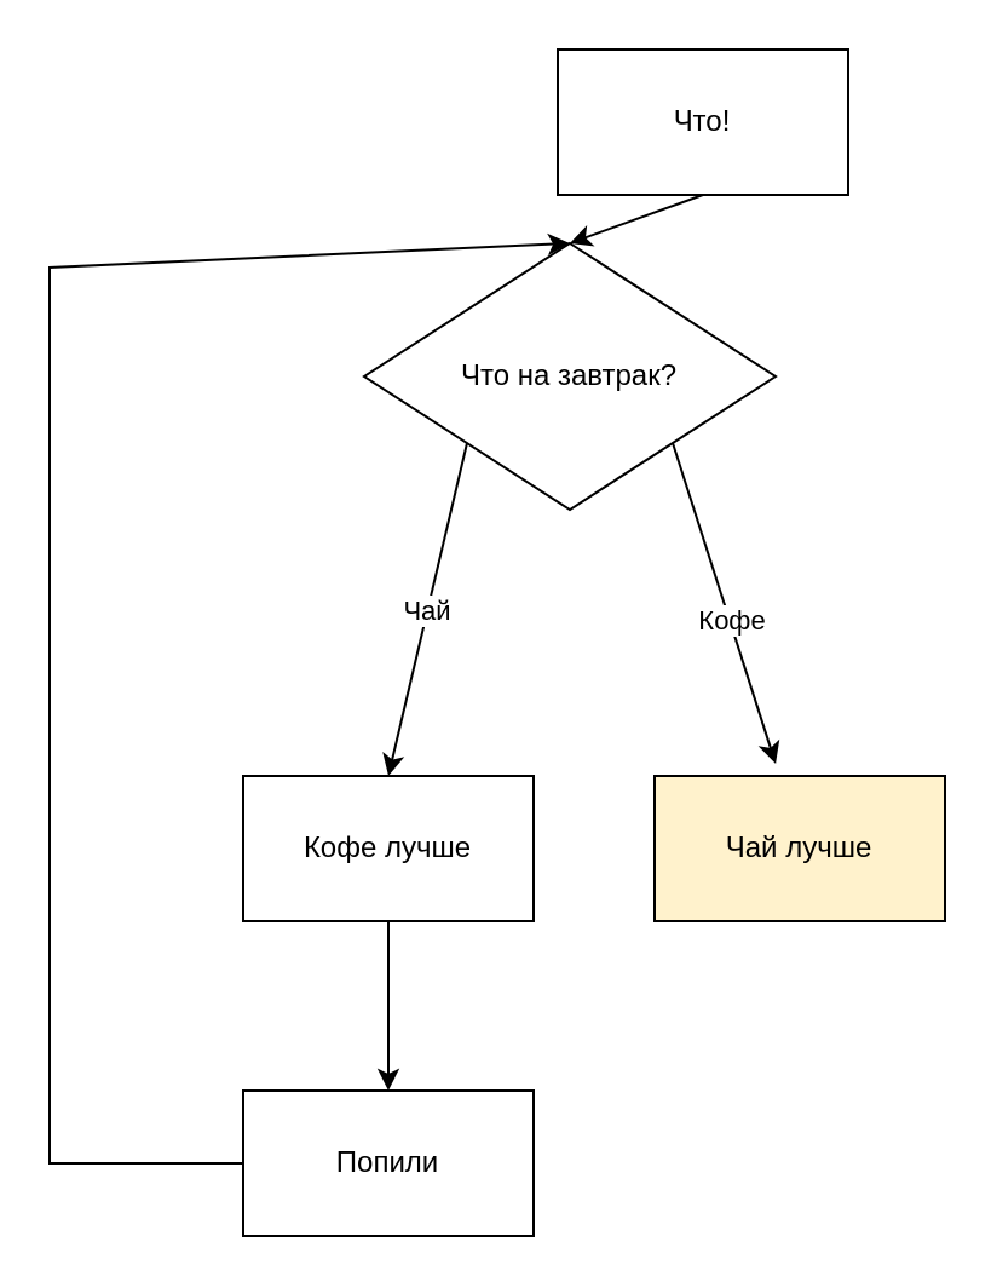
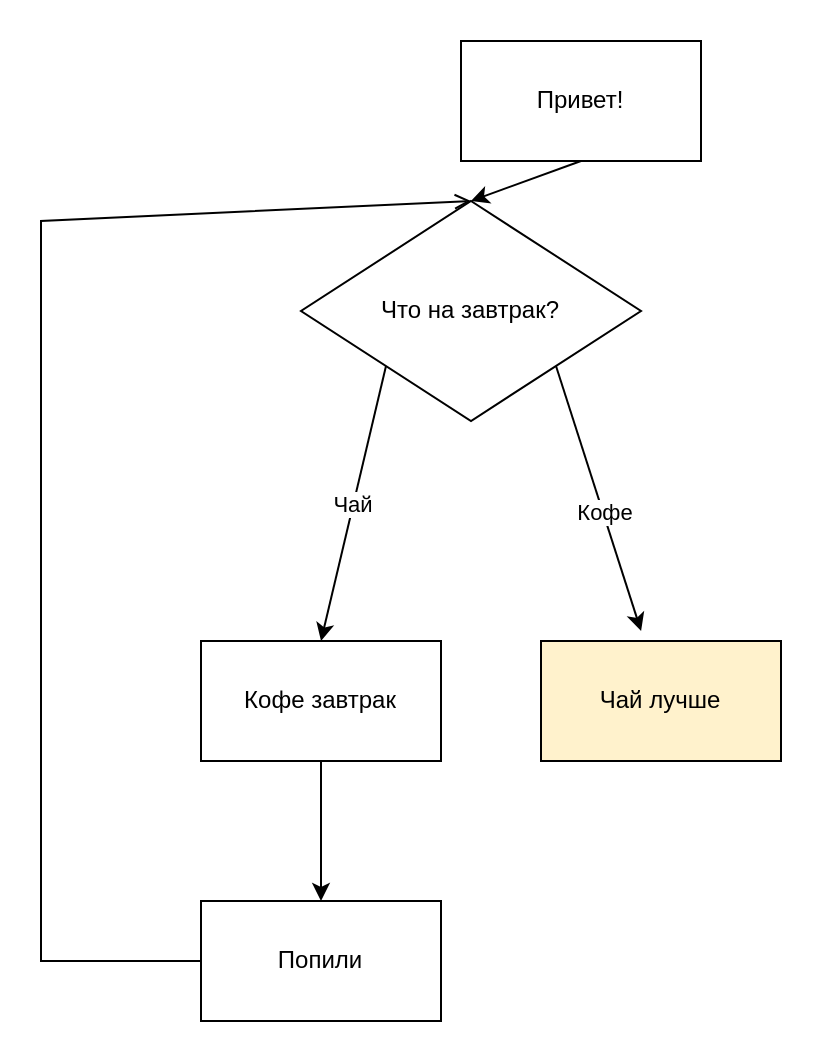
- <mxCell id="5" value="Что!" style="rounded=0;whiteSpace=wrap;html=1;" vertex="1" parent="1"><mxGeometry x="230" y="20" width="120" height="60" as="geometry" /></mxCell>
+ <mxCell id="5" value="Привет!" style="rounded=0;whiteSpace=wrap;html=1;" vertex="1" parent="1"><mxGeometry x="230" y="20" width="120" height="60" as="geometry" /></mxCell>
- <mxCell id="12" value="" style="endArrow=classic;html=1;rounded=0;exitX=0;exitY=0.5;exitDx=0;exitDy=0;entryX=0.5;entryY=0;entryDx=0;entryDy=0;" edge="1" parent="1" source="10" target="11"><mxGeometry width="50" height="50" relative="1" as="geometry"><mxPoint x="670" y="420" as="sourcePoint" /><mxPoint x="720" y="370" as="targetPoint" /><Array as="points"><mxPoint x="20" y="480" /><mxPoint x="20" y="110" /></Array></mxGeometry></mxCell>
+ <mxCell id="12" value="" style="endArrow=open;html=1;rounded=0;exitX=0;exitY=0.5;exitDx=0;exitDy=0;entryX=0.5;entryY=0;entryDx=0;entryDy=0;" edge="1" parent="1" source="10" target="11"><mxGeometry width="50" height="50" relative="1" as="geometry"><mxPoint x="670" y="420" as="sourcePoint" /><mxPoint x="720" y="370" as="targetPoint" /><Array as="points"><mxPoint x="20" y="480" /><mxPoint x="20" y="110" /></Array></mxGeometry></mxCell>
- <mxCell id="2" value="Кофе лучше" style="rounded=0;whiteSpace=wrap;html=1;" vertex="1" parent="1"><mxGeometry x="100" y="320" width="120" height="60" as="geometry" /></mxCell>
+ <mxCell id="2" value="Кофе завтрак" style="rounded=0;whiteSpace=wrap;html=1;" vertex="1" parent="1"><mxGeometry x="100" y="320" width="120" height="60" as="geometry" /></mxCell>
